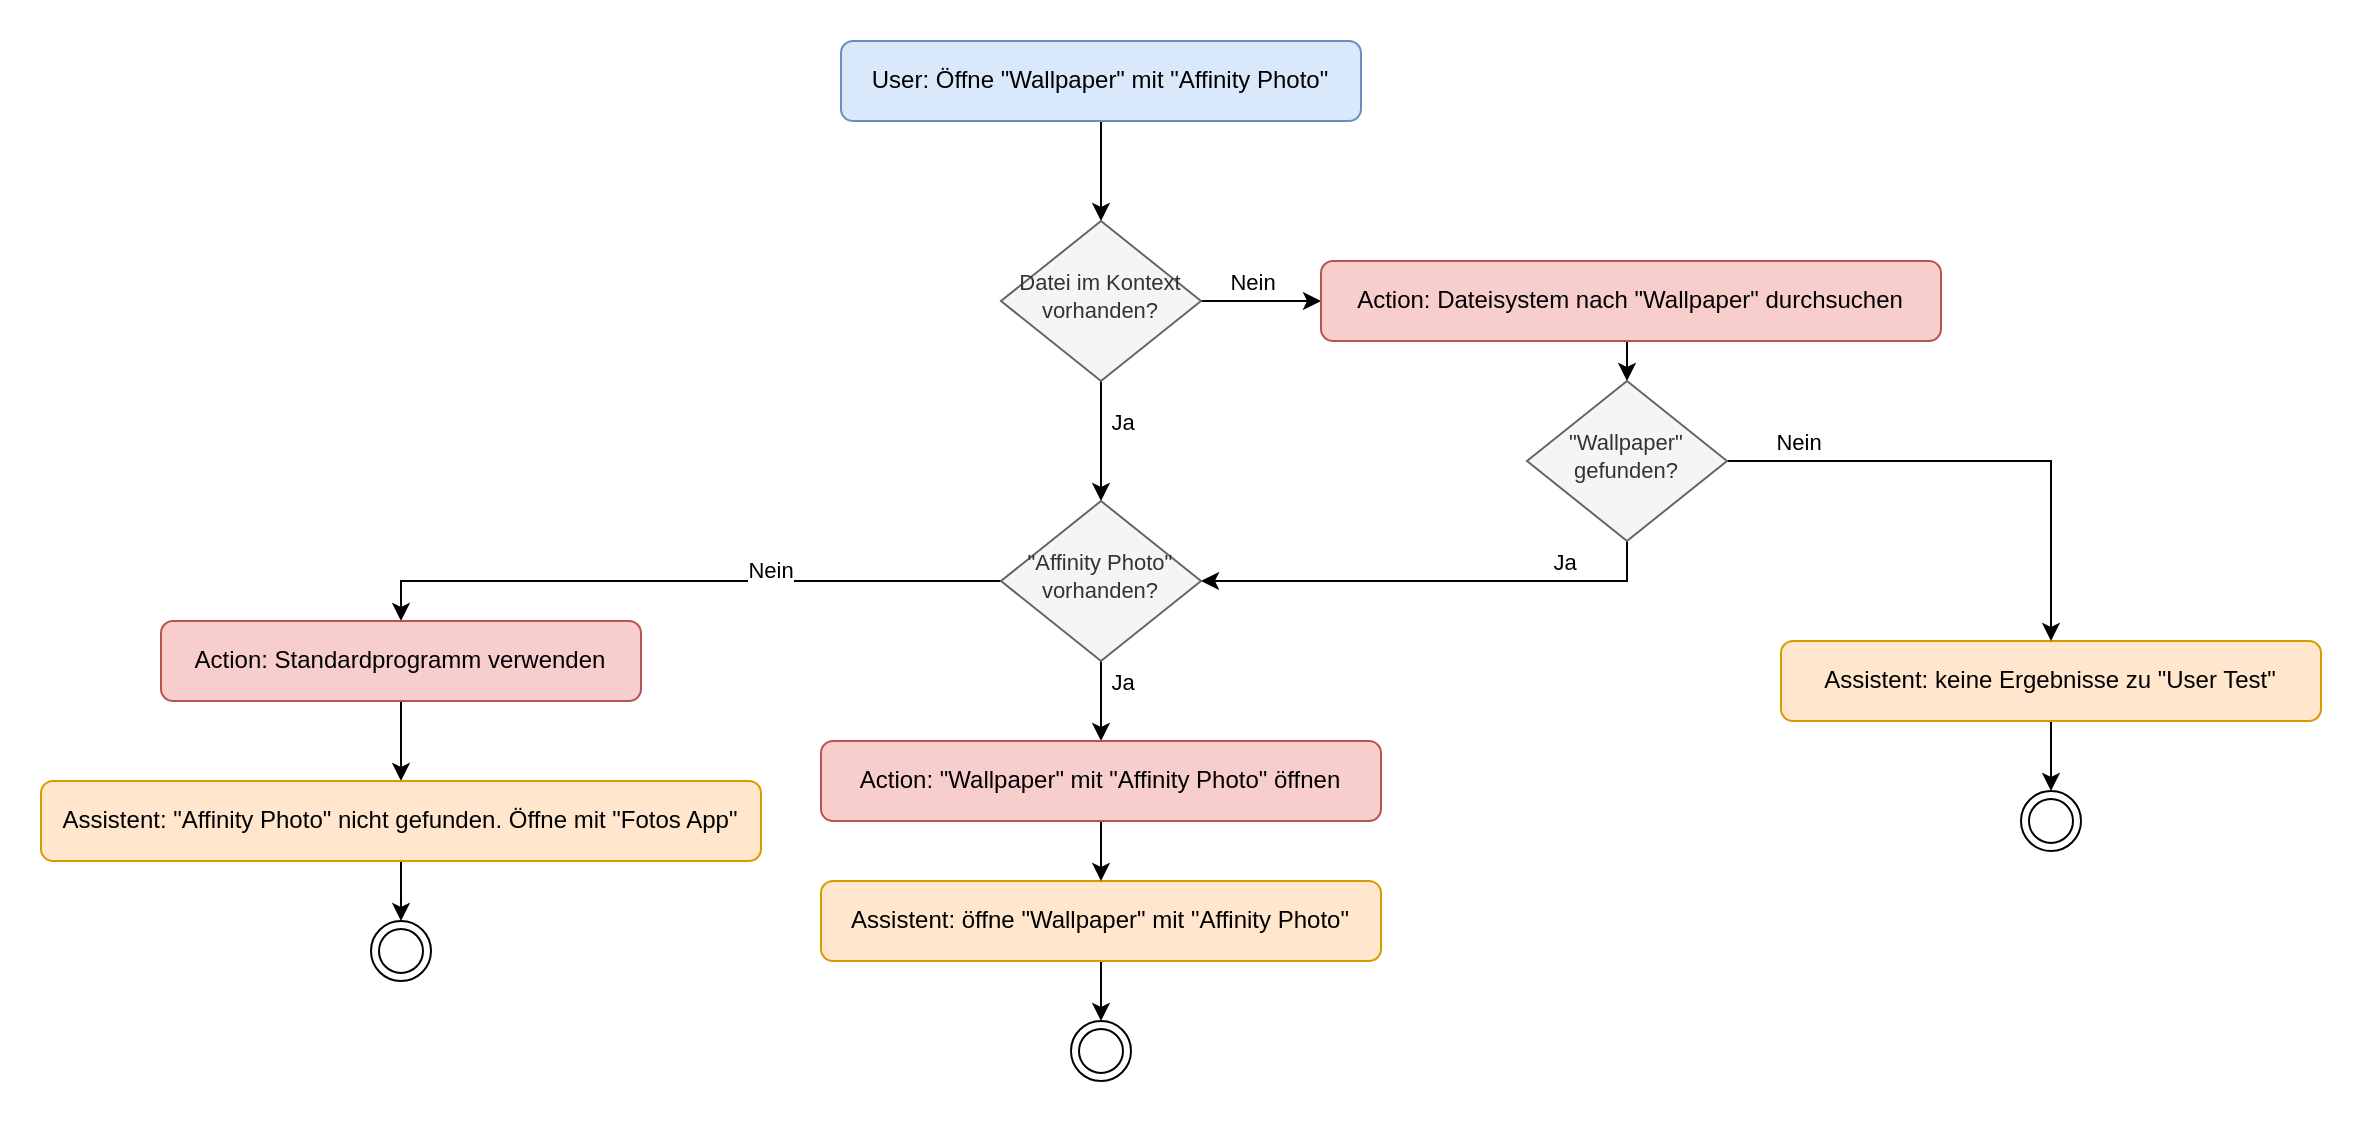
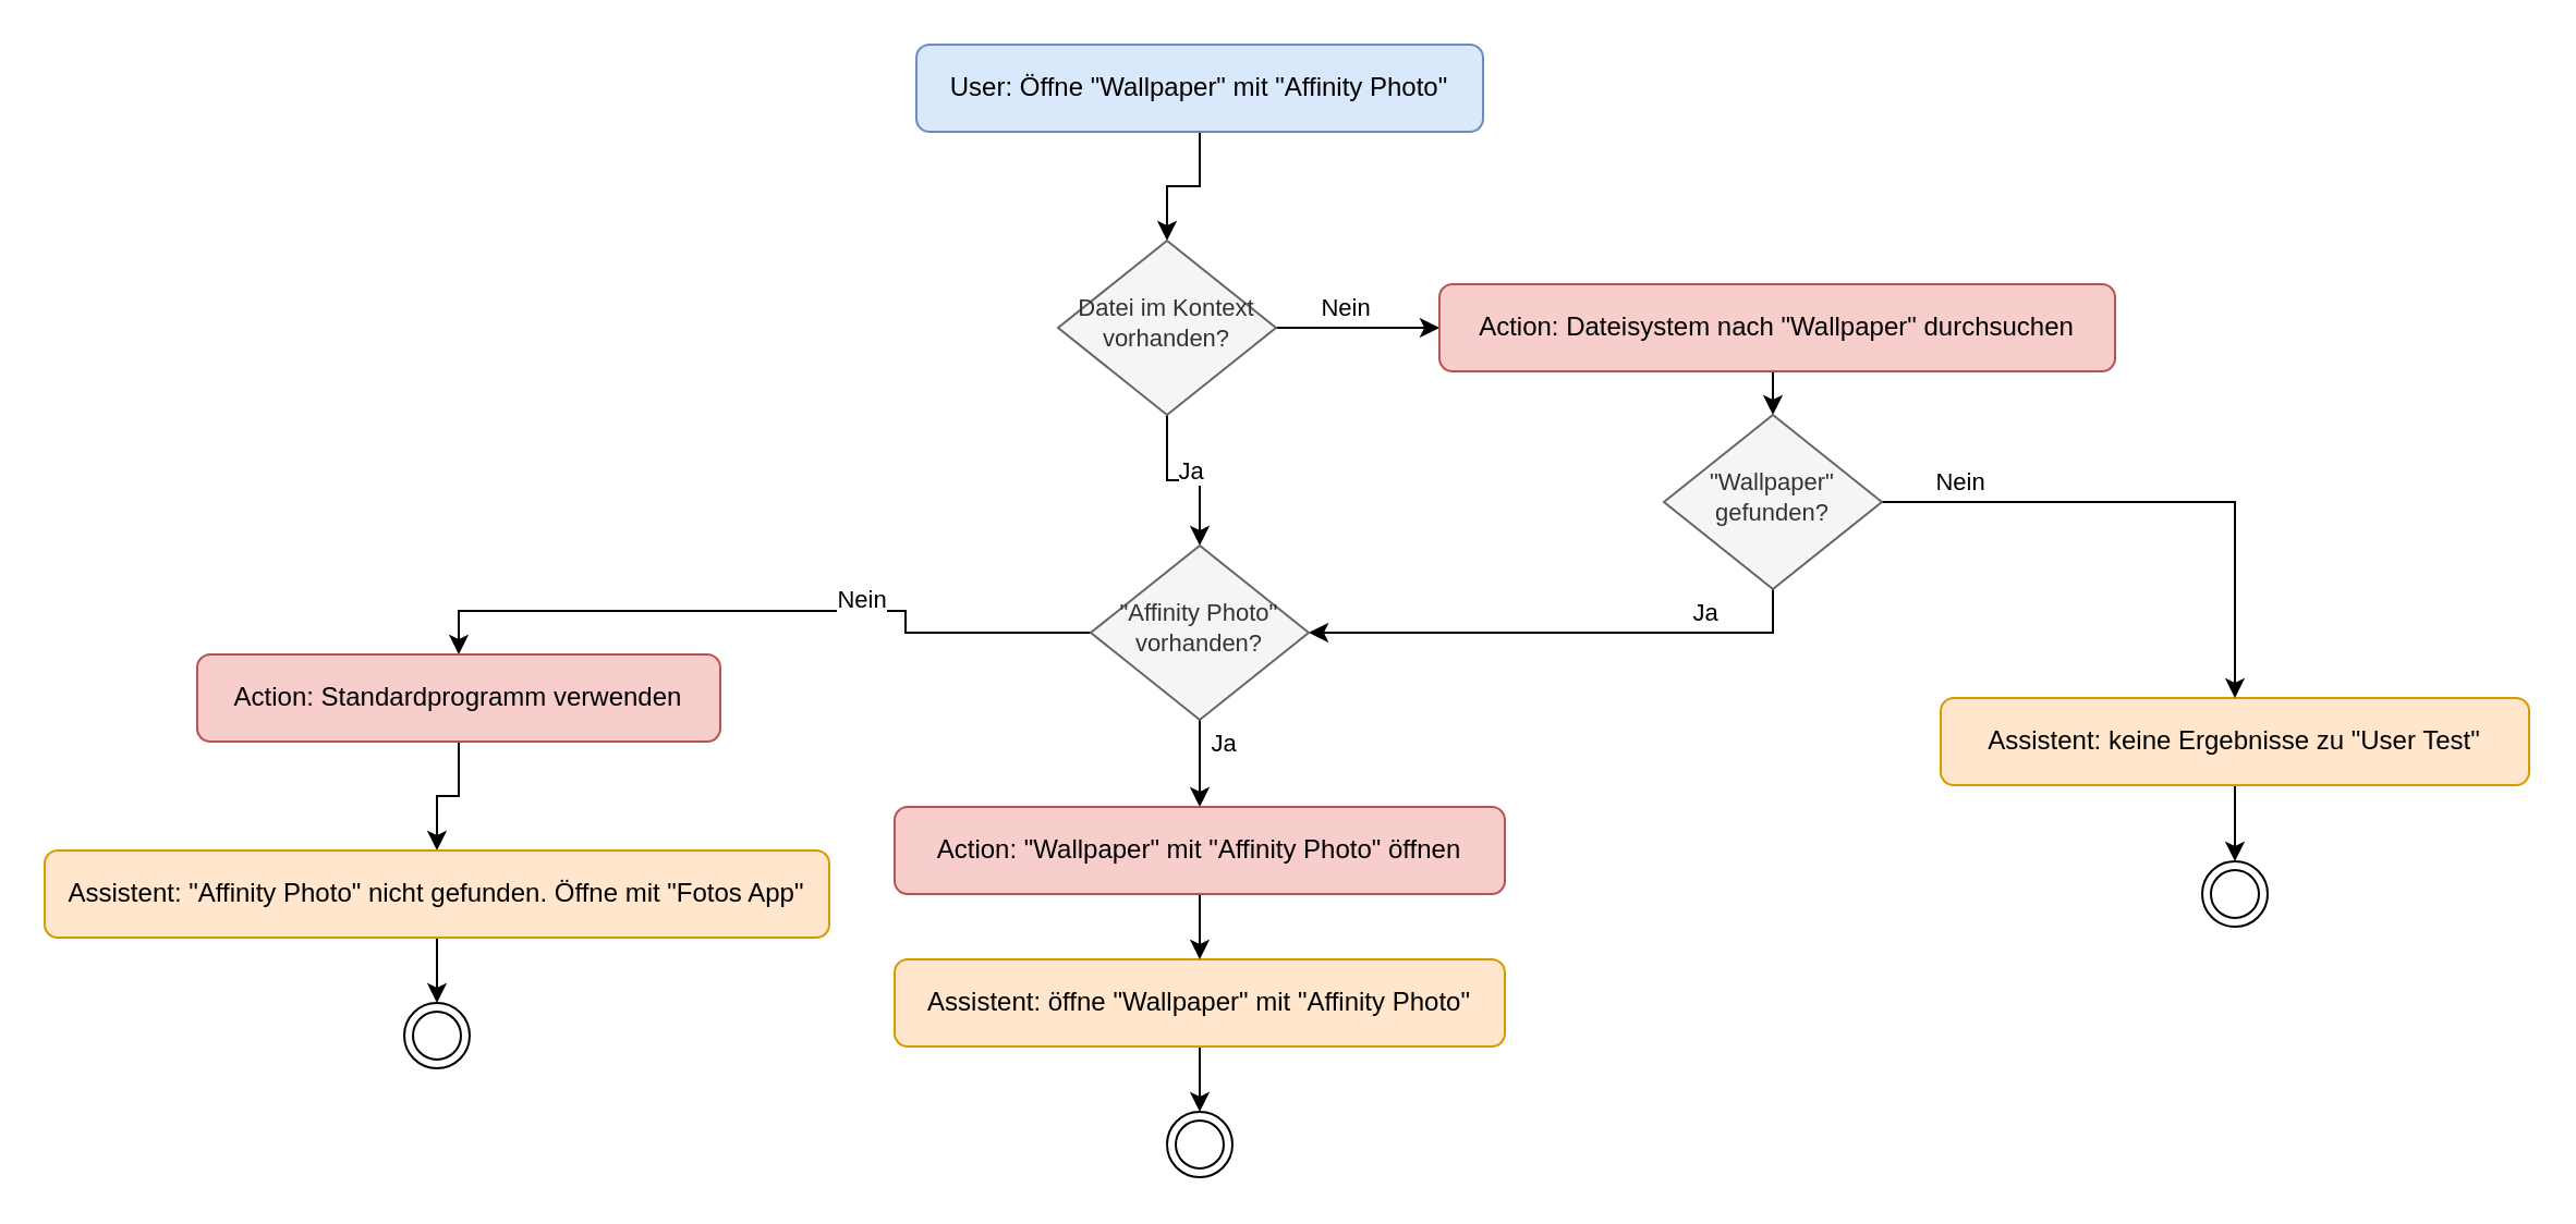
- <mxCell id="8" value="Datei im Kontext vorhanden?" style="rhombus;whiteSpace=wrap;html=1;shadow=0;fontFamily=Helvetica;fontSize=11;align=center;strokeWidth=1;spacing=6;spacingTop=-4;fillColor=#f5f5f5;strokeColor=#666666;fontColor=#333333;" vertex="1" parent="1"><mxGeometry x="500" y="110" width="100" height="80" as="geometry" /></mxCell>
+ <mxCell id="8" value="Datei im Kontext vorhanden?" style="rhombus;whiteSpace=wrap;html=1;shadow=0;fontFamily=Helvetica;fontSize=11;align=center;strokeWidth=1;spacing=6;spacingTop=-4;fillColor=#f5f5f5;strokeColor=#666666;fontColor=#333333;" vertex="1" parent="1"><mxGeometry x="485" y="110" width="100" height="80" as="geometry" /></mxCell>
- <mxCell id="27" value="Action: Standardprogramm verwenden" style="rounded=1;whiteSpace=wrap;html=1;fontSize=12;glass=0;strokeWidth=1;shadow=0;fillColor=#f8cecc;strokeColor=#b85450;" vertex="1" parent="1"><mxGeometry x="80" y="310" width="240" height="40" as="geometry" /></mxCell>
+ <mxCell id="27" value="Action: Standardprogramm verwenden" style="rounded=1;whiteSpace=wrap;html=1;fontSize=12;glass=0;strokeWidth=1;shadow=0;fillColor=#f8cecc;strokeColor=#b85450;" vertex="1" parent="1"><mxGeometry x="90" y="300" width="240" height="40" as="geometry" /></mxCell>
